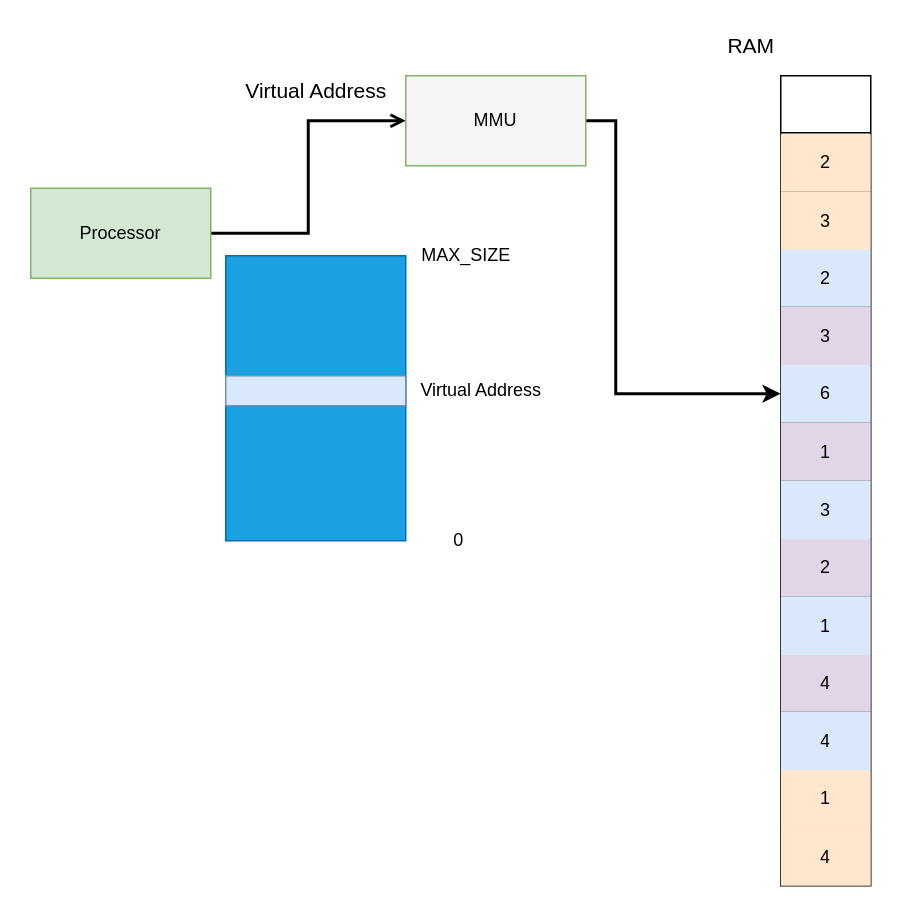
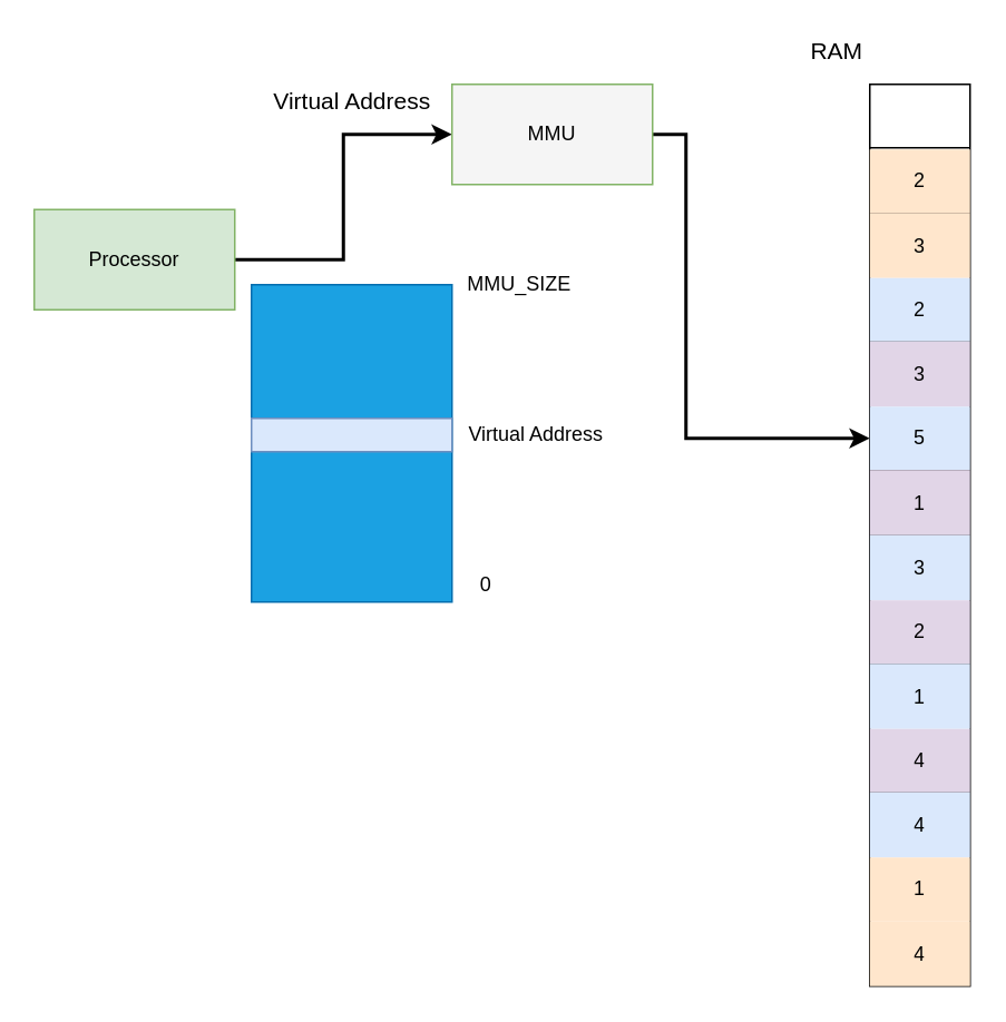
- <mxCell id="2" style="edgeStyle=orthogonalEdgeStyle;rounded=0;orthogonalLoop=1;jettySize=auto;html=1;entryX=0;entryY=0.5;entryDx=0;entryDy=0;strokeWidth=2;endArrow=open;" edge="1" parent="1" source="3" target="7"><mxGeometry relative="1" as="geometry" /></mxCell>
+ <mxCell id="2" style="edgeStyle=orthogonalEdgeStyle;rounded=0;orthogonalLoop=1;jettySize=auto;html=1;entryX=0;entryY=0.5;entryDx=0;entryDy=0;strokeWidth=2;" edge="1" parent="1" source="3" target="7"><mxGeometry relative="1" as="geometry" /></mxCell>
- <mxCell id="38" value="MAX_SIZE" style="text;html=1;align=center;verticalAlign=middle;resizable=0;points=[];autosize=1;" vertex="1" parent="1"><mxGeometry x="275" y="160" width="70" height="20" as="geometry" /></mxCell>
+ <mxCell id="38" value="MMU_SIZE" style="text;html=1;align=center;verticalAlign=middle;resizable=0;points=[];autosize=1;" vertex="1" parent="1"><mxGeometry x="275" y="160" width="70" height="20" as="geometry" /></mxCell>
- <mxCell id="20" value="6" style="shape=partialRectangle;html=1;whiteSpace=wrap;connectable=0;overflow=hidden;fillColor=#dae8fc;top=0;left=0;bottom=0;right=0;strokeColor=#6c8ebf;" vertex="1" parent="19"><mxGeometry width="60" height="38" as="geometry" /></mxCell>
+ <mxCell id="20" value="5" style="shape=partialRectangle;html=1;whiteSpace=wrap;connectable=0;overflow=hidden;fillColor=#dae8fc;top=0;left=0;bottom=0;right=0;strokeColor=#6c8ebf;" vertex="1" parent="19"><mxGeometry width="60" height="38" as="geometry" /></mxCell>
- <mxCell id="39" value="0" style="text;html=1;align=center;verticalAlign=middle;resizable=0;points=[];autosize=1;" vertex="1" parent="1"><mxGeometry x="295" y="350" width="20" height="20" as="geometry" /></mxCell>
+ <mxCell id="39" value="0" style="text;html=1;align=center;verticalAlign=middle;resizable=0;points=[];autosize=1;" vertex="1" parent="1"><mxGeometry x="280" y="340" width="20" height="20" as="geometry" /></mxCell>
